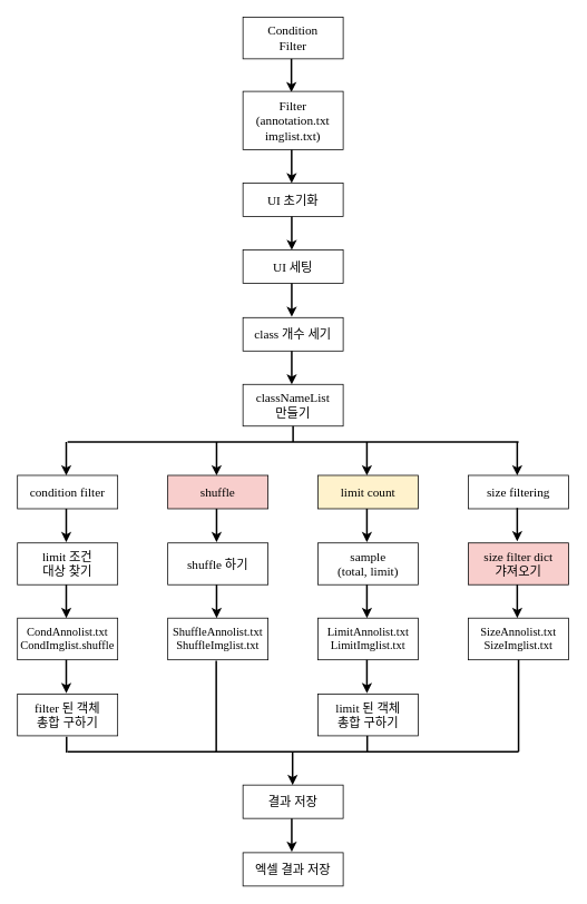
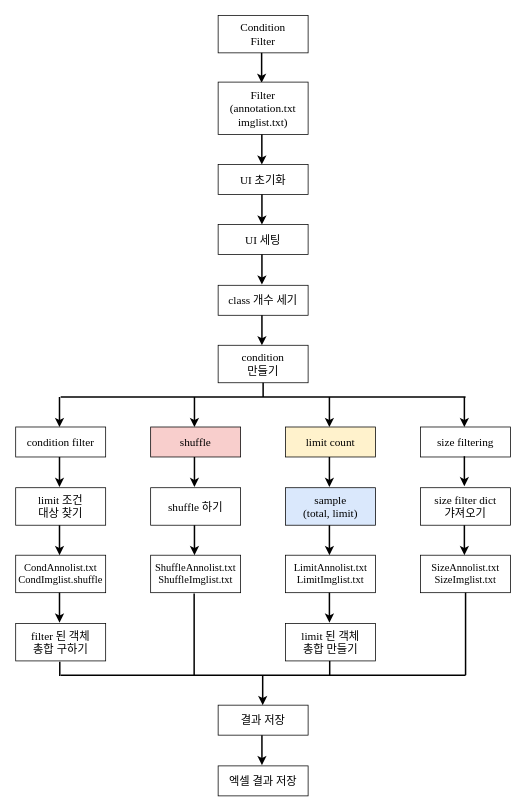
- <mxCell id="12" value="&lt;font face=&quot;맑은 고딕&quot;&gt;&lt;span style=&quot;font-size: 15px&quot;&gt;classNameList &lt;br&gt;만들기&lt;/span&gt;&lt;/font&gt;" style="rounded=0;whiteSpace=wrap;html=1;" vertex="1" parent="1"><mxGeometry x="290" y="460" width="120" height="50" as="geometry" /></mxCell>
+ <mxCell id="12" value="&lt;font face=&quot;맑은 고딕&quot;&gt;&lt;span style=&quot;font-size: 15px&quot;&gt;condition &lt;br&gt;만들기&lt;/span&gt;&lt;/font&gt;" style="rounded=0;whiteSpace=wrap;html=1;" vertex="1" parent="1"><mxGeometry x="290" y="460" width="120" height="50" as="geometry" /></mxCell>
- <mxCell id="33" value="&lt;font face=&quot;맑은 고딕&quot;&gt;&lt;span style=&quot;font-size: 15px&quot;&gt;sample&lt;br&gt;(total, limit)&lt;/span&gt;&lt;/font&gt;" style="rounded=0;whiteSpace=wrap;html=1;" vertex="1" parent="1"><mxGeometry x="380" y="650" width="120" height="50" as="geometry" /></mxCell>
+ <mxCell id="33" value="&lt;font face=&quot;맑은 고딕&quot;&gt;&lt;span style=&quot;font-size: 15px&quot;&gt;sample&lt;br&gt;(total, limit)&lt;/span&gt;&lt;/font&gt;" style="rounded=0;whiteSpace=wrap;html=1;fillColor=#dae8fc;" vertex="1" parent="1"><mxGeometry x="380" y="650" width="120" height="50" as="geometry" /></mxCell>
- <mxCell id="36" value="&lt;font face=&quot;맑은 고딕&quot;&gt;&lt;span style=&quot;font-size: 15px&quot;&gt;size filter dict&lt;br&gt;&lt;/span&gt;&lt;/font&gt;&lt;font style=&quot;font-size: 15px&quot;&gt;갸져오기&lt;/font&gt;" style="rounded=0;whiteSpace=wrap;html=1;fillColor=#f8cecc;" vertex="1" parent="1"><mxGeometry x="560" y="650" width="120" height="50" as="geometry" /></mxCell>
+ <mxCell id="36" value="&lt;font face=&quot;맑은 고딕&quot;&gt;&lt;span style=&quot;font-size: 15px&quot;&gt;size filter dict&lt;br&gt;&lt;/span&gt;&lt;/font&gt;&lt;font style=&quot;font-size: 15px&quot;&gt;갸져오기&lt;/font&gt;" style="rounded=0;whiteSpace=wrap;html=1;" vertex="1" parent="1"><mxGeometry x="560" y="650" width="120" height="50" as="geometry" /></mxCell>
- <mxCell id="42" value="&lt;font face=&quot;맑은 고딕&quot;&gt;&lt;span style=&quot;font-size: 15px&quot;&gt;limit 된 객체&lt;br&gt;총합 구하기&lt;br&gt;&lt;/span&gt;&lt;/font&gt;" style="rounded=0;whiteSpace=wrap;html=1;" vertex="1" parent="1"><mxGeometry x="380" y="831" width="120" height="50" as="geometry" /></mxCell>
+ <mxCell id="42" value="&lt;font face=&quot;맑은 고딕&quot;&gt;&lt;span style=&quot;font-size: 15px&quot;&gt;limit 된 객체&lt;br&gt;총합 만들기&lt;br&gt;&lt;/span&gt;&lt;/font&gt;" style="rounded=0;whiteSpace=wrap;html=1;" vertex="1" parent="1"><mxGeometry x="380" y="831" width="120" height="50" as="geometry" /></mxCell>
